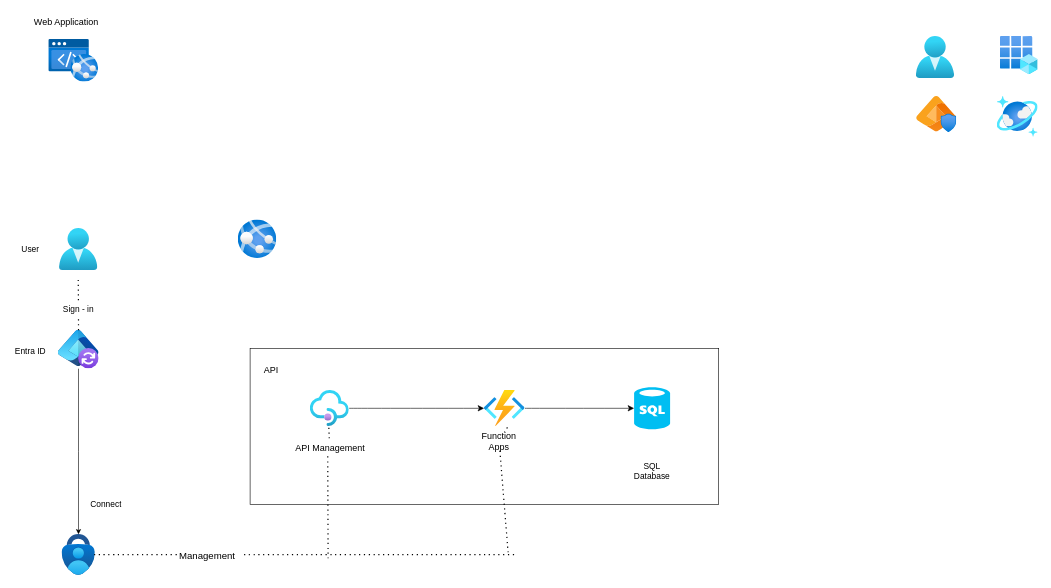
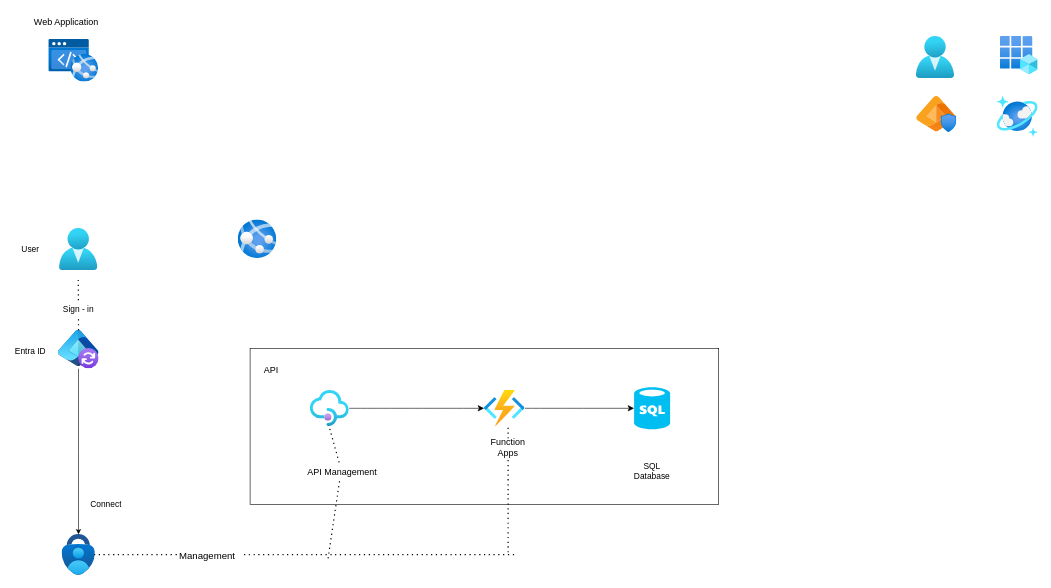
- <mxCell id="32" value="&lt;font style=&quot;font-size: 15px;&quot;&gt;Function Apps&lt;/font&gt;" style="text;html=1;align=center;verticalAlign=middle;whiteSpace=wrap;rounded=0;" vertex="1" parent="1"><mxGeometry x="801" y="720" width="60" height="30" as="geometry" /></mxCell>
+ <mxCell id="32" value="&lt;font style=&quot;font-size: 15px;&quot;&gt;Function Apps&lt;/font&gt;" style="text;html=1;align=center;verticalAlign=middle;whiteSpace=wrap;rounded=0;" vertex="1" parent="1"><mxGeometry x="816" y="730" width="60" height="30" as="geometry" /></mxCell>
- <mxCell id="25" value="&lt;font style=&quot;font-size: 15px;&quot;&gt;API Management&lt;/font&gt;" style="text;html=1;align=center;verticalAlign=middle;resizable=0;points=[];autosize=1;strokeColor=none;fillColor=none;" parent="1" vertex="1"><mxGeometry x="478.5" y="730" width="140" height="30" as="geometry" /></mxCell>
+ <mxCell id="25" value="&lt;font style=&quot;font-size: 15px;&quot;&gt;API Management&lt;/font&gt;" style="text;html=1;align=center;verticalAlign=middle;resizable=0;points=[];autosize=1;strokeColor=none;fillColor=none;" parent="1" vertex="1"><mxGeometry x="498.5" y="770" width="140" height="30" as="geometry" /></mxCell>
